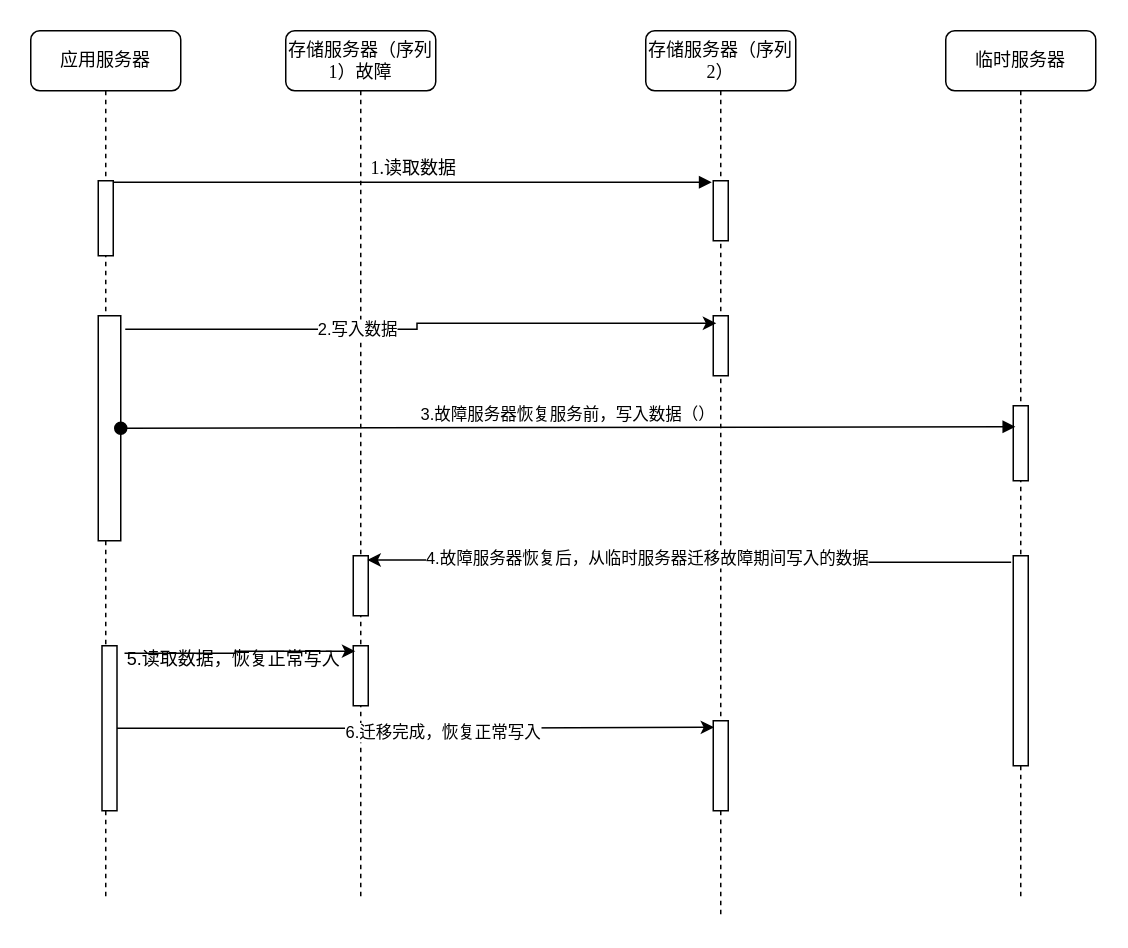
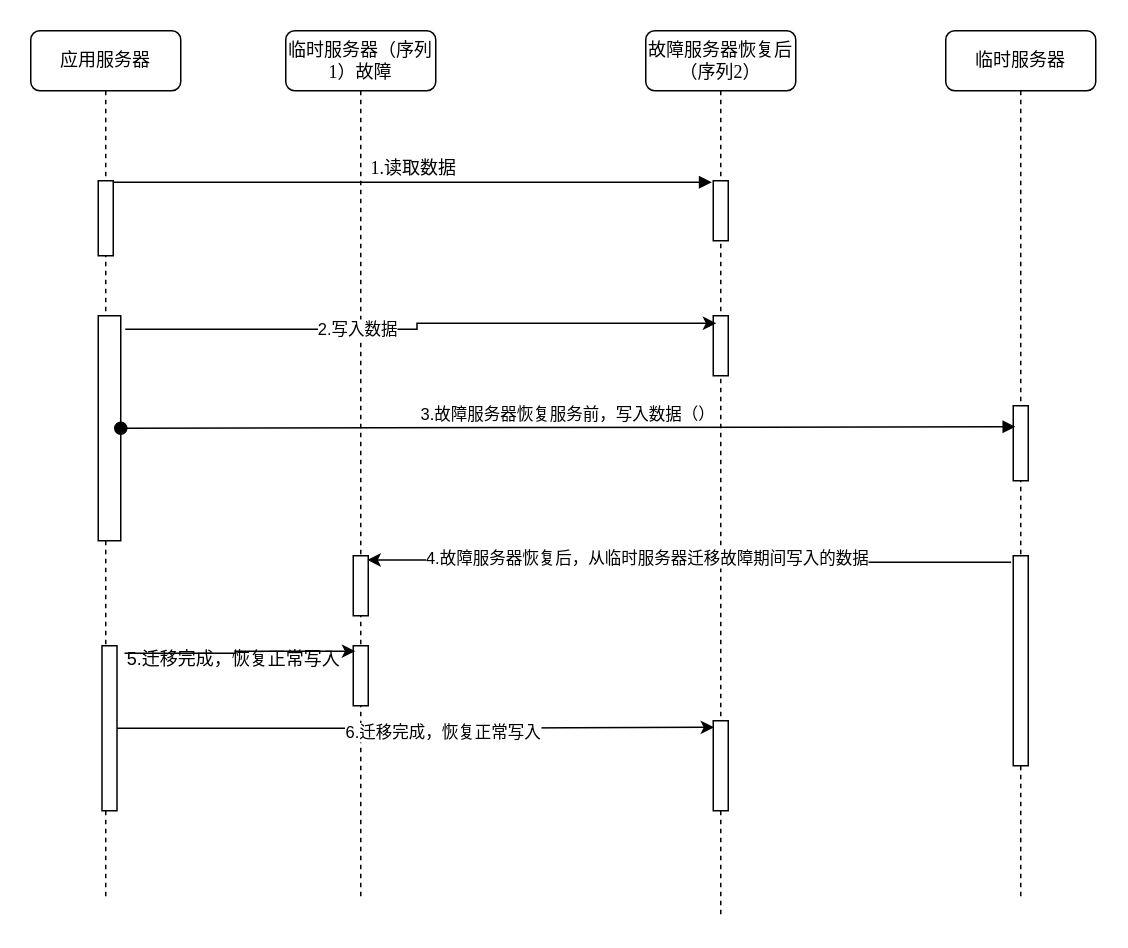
- <mxCell id="2" value="存储服务器（序列1）故障" style="shape=umlLifeline;perimeter=lifelinePerimeter;whiteSpace=wrap;html=1;container=1;collapsible=0;recursiveResize=0;outlineConnect=0;rounded=1;shadow=0;comic=0;labelBackgroundColor=none;strokeWidth=1;fontFamily=Verdana;fontSize=12;align=center;" parent="1" vertex="1"><mxGeometry x="190" y="20" width="100" height="580" as="geometry" /></mxCell>
+ <mxCell id="2" value="临时服务器（序列1）故障" style="shape=umlLifeline;perimeter=lifelinePerimeter;whiteSpace=wrap;html=1;container=1;collapsible=0;recursiveResize=0;outlineConnect=0;rounded=1;shadow=0;comic=0;labelBackgroundColor=none;strokeWidth=1;fontFamily=Verdana;fontSize=12;align=center;" parent="1" vertex="1"><mxGeometry x="190" y="20" width="100" height="580" as="geometry" /></mxCell>
- <mxCell id="5" value="存储服务器（序列2）" style="shape=umlLifeline;perimeter=lifelinePerimeter;whiteSpace=wrap;html=1;container=1;collapsible=0;recursiveResize=0;outlineConnect=0;rounded=1;shadow=0;comic=0;labelBackgroundColor=none;strokeWidth=1;fontFamily=Verdana;fontSize=12;align=center;" parent="1" vertex="1"><mxGeometry x="430" y="20" width="100" height="590" as="geometry" /></mxCell>
+ <mxCell id="5" value="故障服务器恢复后（序列2）" style="shape=umlLifeline;perimeter=lifelinePerimeter;whiteSpace=wrap;html=1;container=1;collapsible=0;recursiveResize=0;outlineConnect=0;rounded=1;shadow=0;comic=0;labelBackgroundColor=none;strokeWidth=1;fontFamily=Verdana;fontSize=12;align=center;" parent="1" vertex="1"><mxGeometry x="430" y="20" width="100" height="590" as="geometry" /></mxCell>
- <mxCell id="25" value="5.读取数据，恢复正常写入" style="text;html=1;align=center;verticalAlign=middle;resizable=0;points=[];autosize=1;" vertex="1" parent="1"><mxGeometry x="75" y="429" width="160" height="20" as="geometry" /></mxCell>
+ <mxCell id="25" value="5.迁移完成，恢复正常写入" style="text;html=1;align=center;verticalAlign=middle;resizable=0;points=[];autosize=1;" vertex="1" parent="1"><mxGeometry x="75" y="429" width="160" height="20" as="geometry" /></mxCell>
